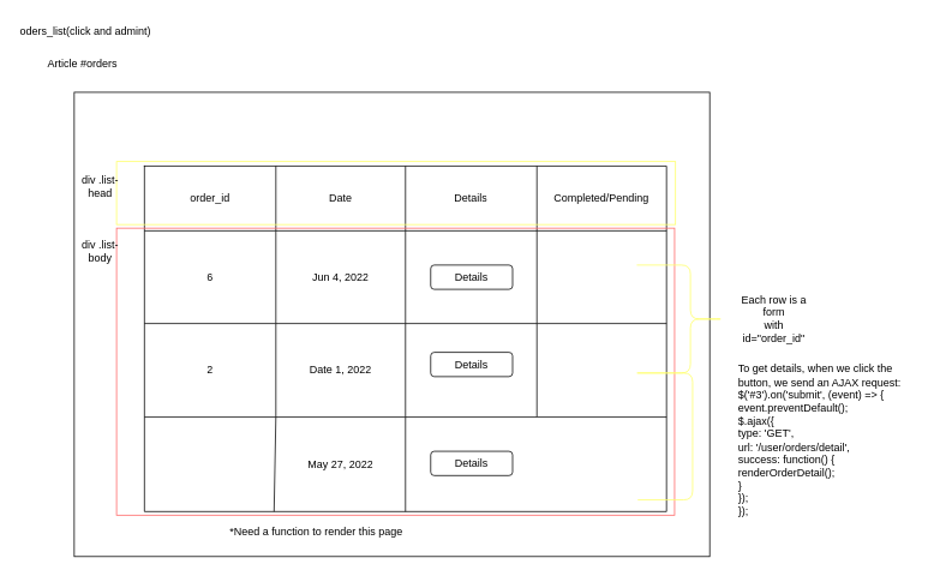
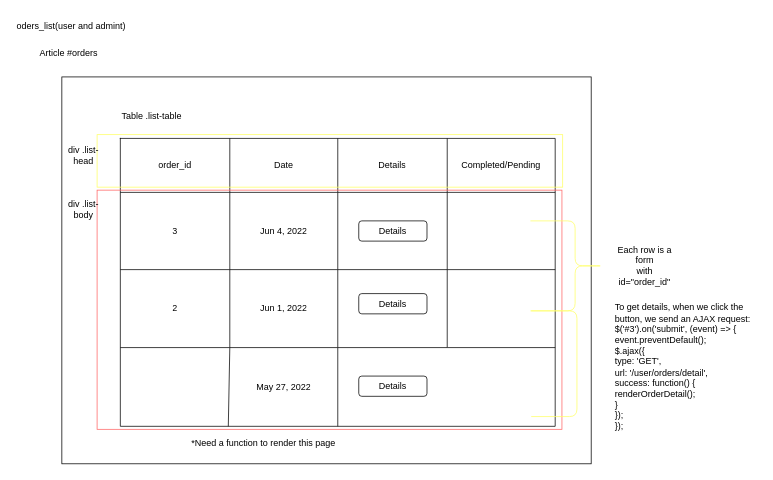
- <mxCell id="2" value="oders_list(click and admint)&amp;nbsp;" style="text;html=1;strokeColor=none;fillColor=none;align=left;verticalAlign=middle;whiteSpace=wrap;rounded=0;" parent="1" vertex="1"><mxGeometry x="20" y="20" width="350" height="30" as="geometry" /></mxCell>
+ <mxCell id="2" value="oders_list(user and admint)&amp;nbsp;" style="text;html=1;strokeColor=none;fillColor=none;align=left;verticalAlign=middle;whiteSpace=wrap;rounded=0;" parent="1" vertex="1"><mxGeometry x="20" y="20" width="350" height="30" as="geometry" /></mxCell>
+ <mxCell id="25" value="Table .list-table" style="text;html=1;strokeColor=none;fillColor=none;align=left;verticalAlign=middle;whiteSpace=wrap;rounded=0;" parent="1" vertex="1"><mxGeometry x="160" y="139" width="141" height="30" as="geometry" /></mxCell>
- <mxCell id="12" value="6" style="shape=partialRectangle;html=1;whiteSpace=wrap;connectable=0;fillColor=none;top=0;left=0;bottom=0;right=0;overflow=hidden;pointerEvents=1;" parent="11" vertex="1"><mxGeometry width="146" height="103" as="geometry"><mxRectangle width="146" height="103" as="alternateBounds" /></mxGeometry></mxCell>
+ <mxCell id="12" value="3" style="shape=partialRectangle;html=1;whiteSpace=wrap;connectable=0;fillColor=none;top=0;left=0;bottom=0;right=0;overflow=hidden;pointerEvents=1;" parent="11" vertex="1"><mxGeometry width="146" height="103" as="geometry"><mxRectangle width="146" height="103" as="alternateBounds" /></mxGeometry></mxCell>
- <mxCell id="18" value="Date 1, 2022" style="shape=partialRectangle;html=1;whiteSpace=wrap;connectable=0;fillColor=none;top=0;left=0;bottom=0;right=0;overflow=hidden;pointerEvents=1;" parent="16" vertex="1"><mxGeometry x="146" width="144" height="104" as="geometry"><mxRectangle width="144" height="104" as="alternateBounds" /></mxGeometry></mxCell>
+ <mxCell id="18" value="Jun 1, 2022" style="shape=partialRectangle;html=1;whiteSpace=wrap;connectable=0;fillColor=none;top=0;left=0;bottom=0;right=0;overflow=hidden;pointerEvents=1;" parent="16" vertex="1"><mxGeometry x="146" width="144" height="104" as="geometry"><mxRectangle width="144" height="104" as="alternateBounds" /></mxGeometry></mxCell>
